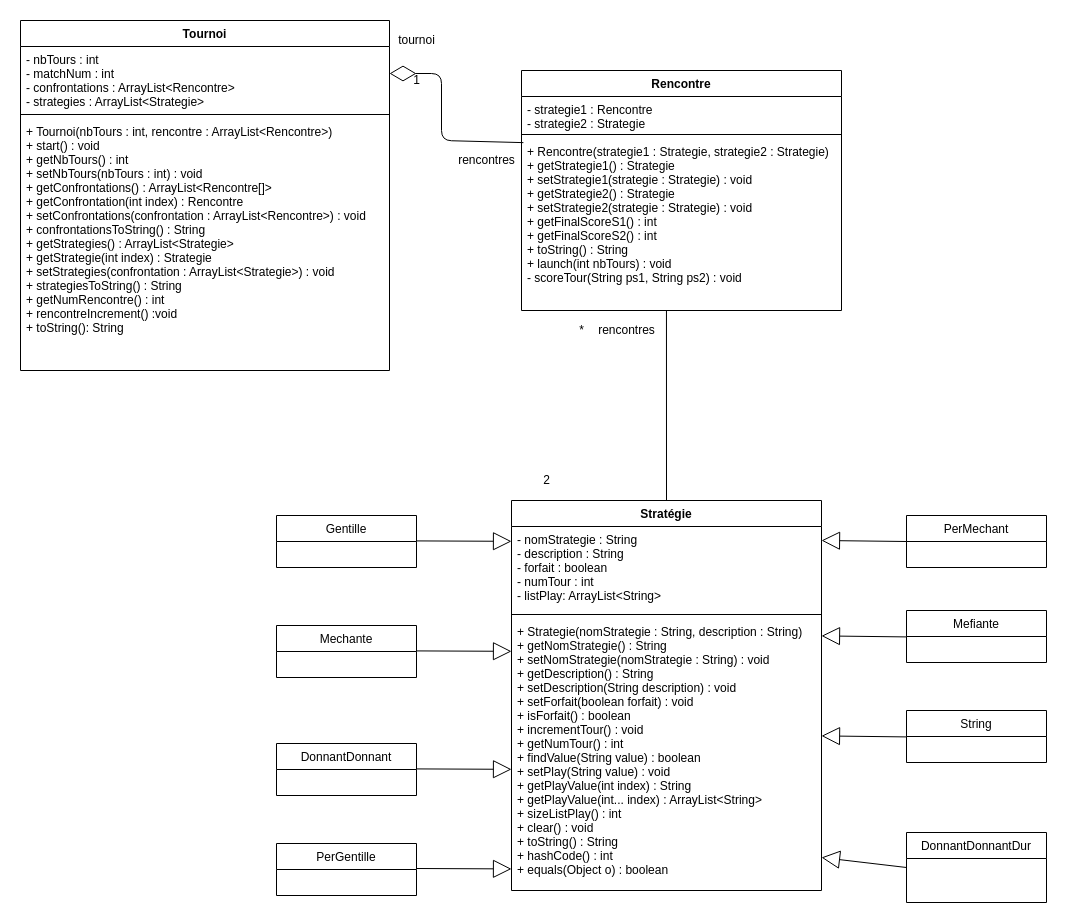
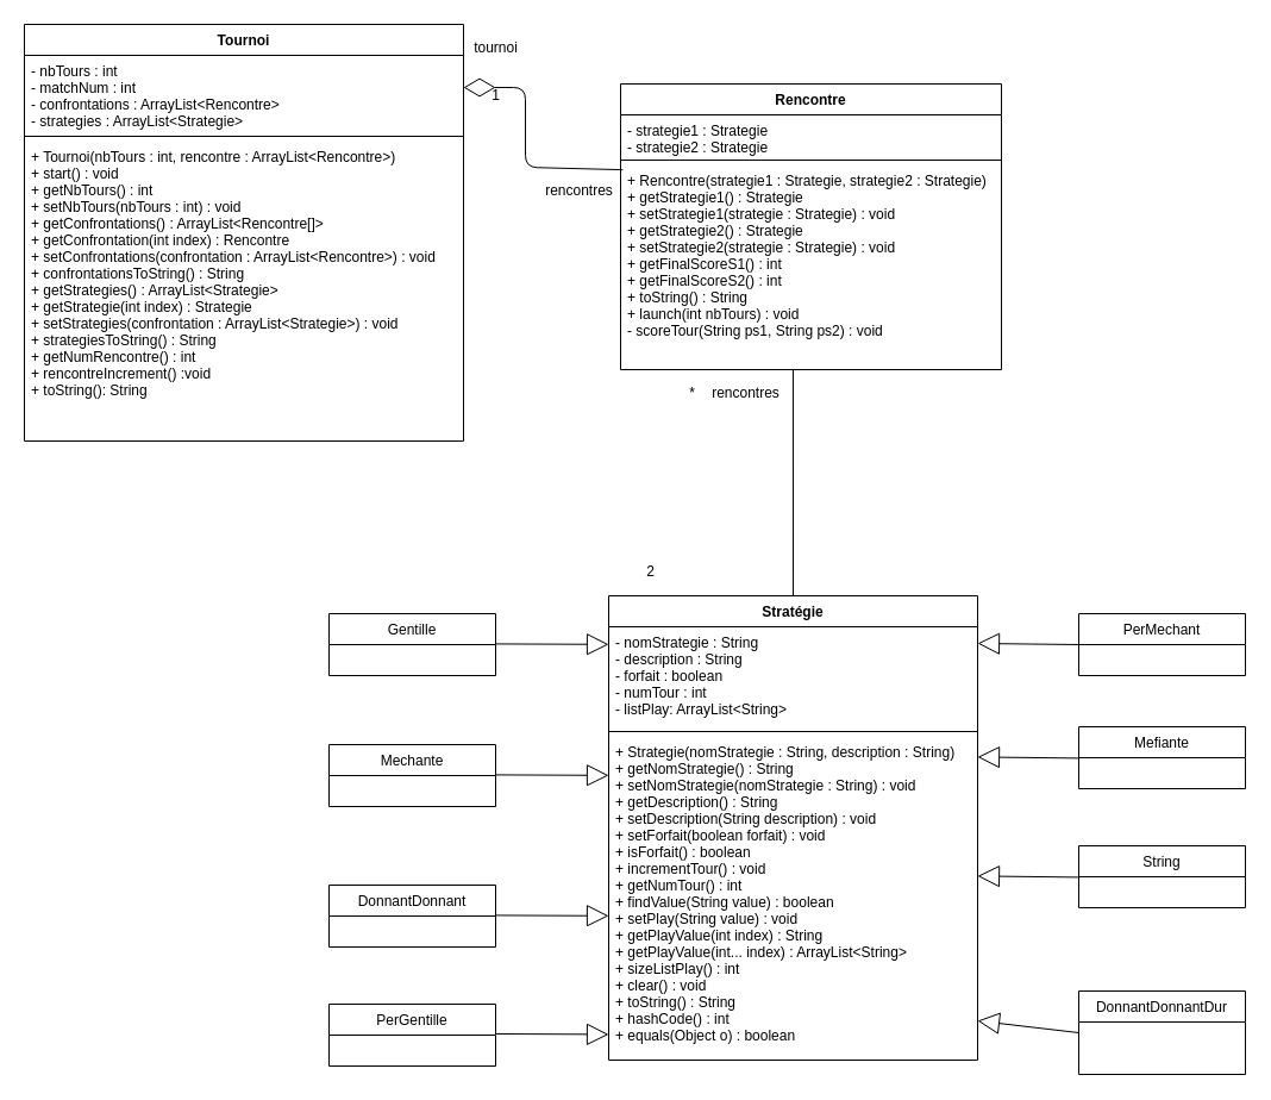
- <mxCell id="7" value="- strategie1 : Rencontre&#10;- strategie2 : Strategie" style="text;strokeColor=none;fillColor=none;align=left;verticalAlign=top;spacingLeft=4;spacingRight=4;overflow=hidden;rotatable=0;points=[[0,0.5],[1,0.5]];portConstraint=eastwest;" parent="6" vertex="1"><mxGeometry y="26" width="320" height="34" as="geometry" /></mxCell>
+ <mxCell id="7" value="- strategie1 : Strategie&#10;- strategie2 : Strategie" style="text;strokeColor=none;fillColor=none;align=left;verticalAlign=top;spacingLeft=4;spacingRight=4;overflow=hidden;rotatable=0;points=[[0,0.5],[1,0.5]];portConstraint=eastwest;" parent="6" vertex="1"><mxGeometry y="26" width="320" height="34" as="geometry" /></mxCell>
